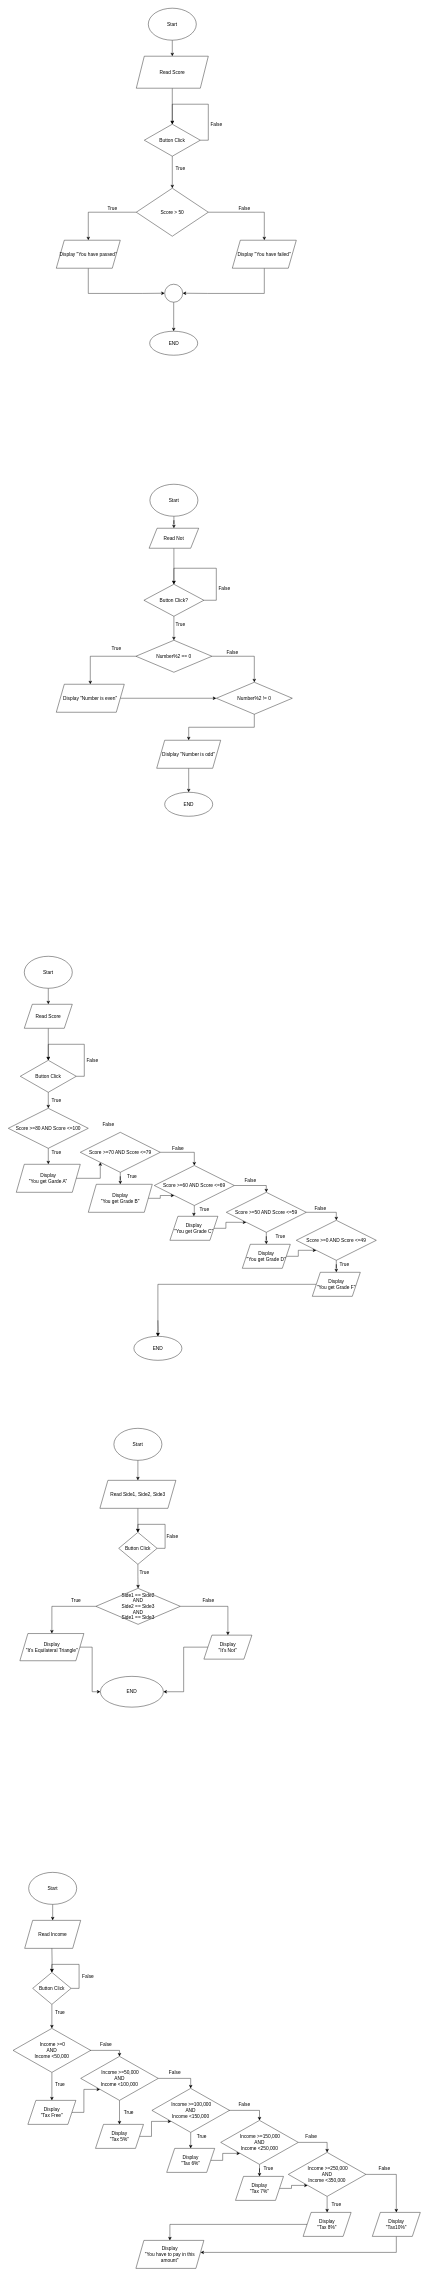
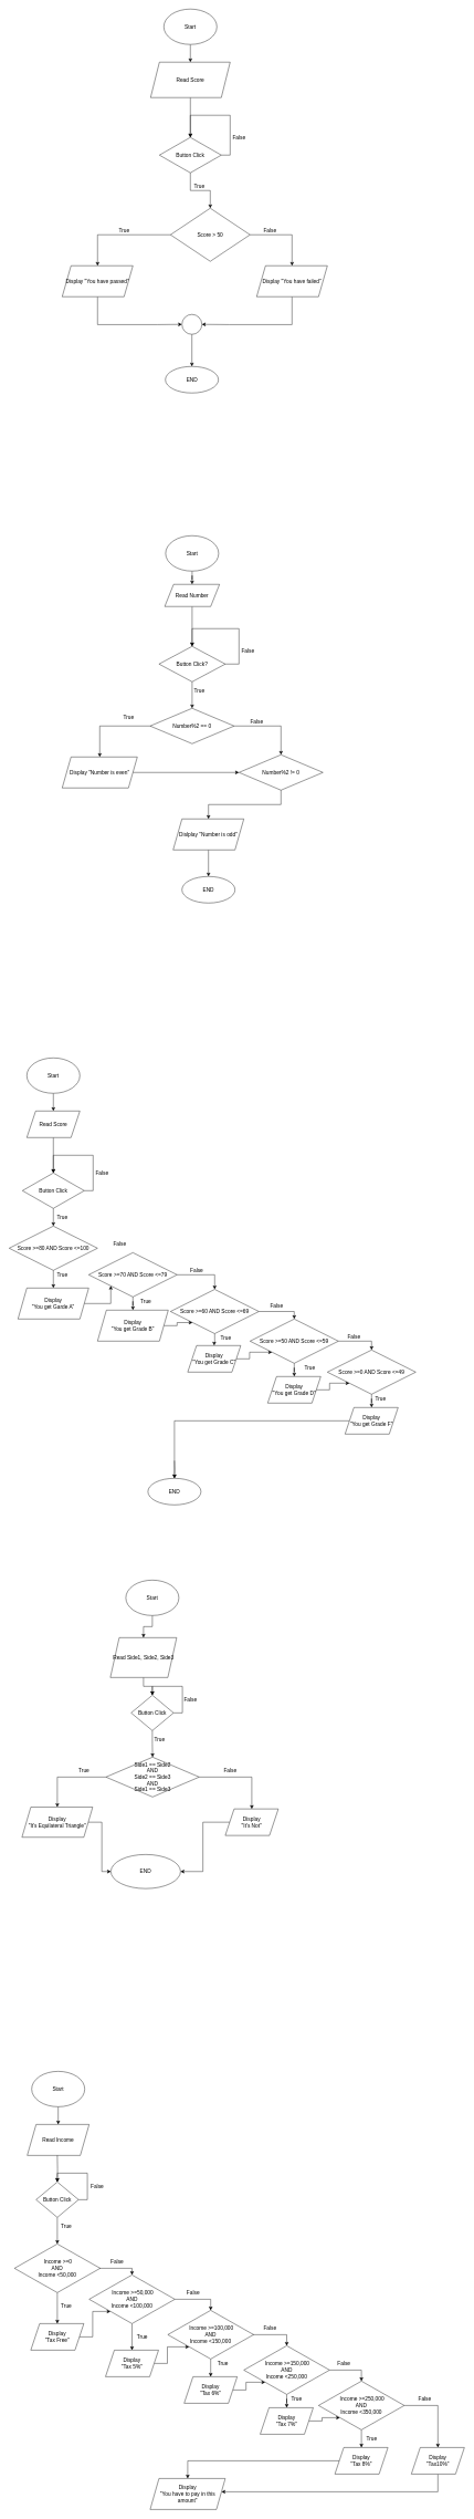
- <mxCell id="8" value="Score &amp;gt; 50" style="rhombus;whiteSpace=wrap;html=1;" vertex="1" parent="1"><mxGeometry x="340" y="470" width="180" height="120" as="geometry" /></mxCell>
+ <mxCell id="8" value="Score &amp;gt; 50" style="rhombus;whiteSpace=wrap;html=1;" vertex="1" parent="1"><mxGeometry x="385" y="470" width="180" height="120" as="geometry" /></mxCell>
- <mxCell id="19" value="Read Not" style="shape=parallelogram;perimeter=parallelogramPerimeter;whiteSpace=wrap;html=1;fixedSize=1;" vertex="1" parent="1"><mxGeometry x="372" y="1320" width="124" height="50" as="geometry" /></mxCell>
+ <mxCell id="19" value="Read Number" style="shape=parallelogram;perimeter=parallelogramPerimeter;whiteSpace=wrap;html=1;fixedSize=1;" vertex="1" parent="1"><mxGeometry x="372" y="1320" width="124" height="50" as="geometry" /></mxCell>
- <mxCell id="88" value="Read Side1, Side2, Side3" style="shape=parallelogram;perimeter=parallelogramPerimeter;whiteSpace=wrap;html=1;fixedSize=1;" vertex="1" parent="1"><mxGeometry x="249" y="3700" width="190" height="70" as="geometry" /></mxCell>
+ <mxCell id="88" value="Read Side1, Side2, Side3" style="shape=parallelogram;perimeter=parallelogramPerimeter;whiteSpace=wrap;html=1;fixedSize=1;" vertex="1" parent="1"><mxGeometry x="249" y="3700" width="150" height="90" as="geometry" /></mxCell>
